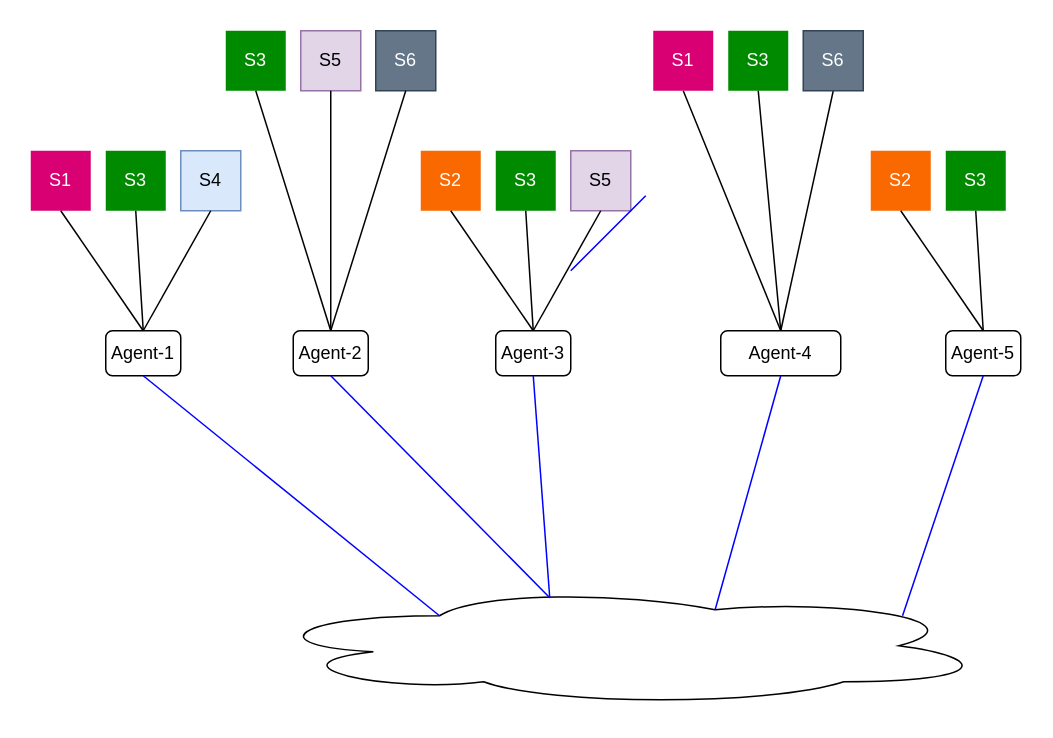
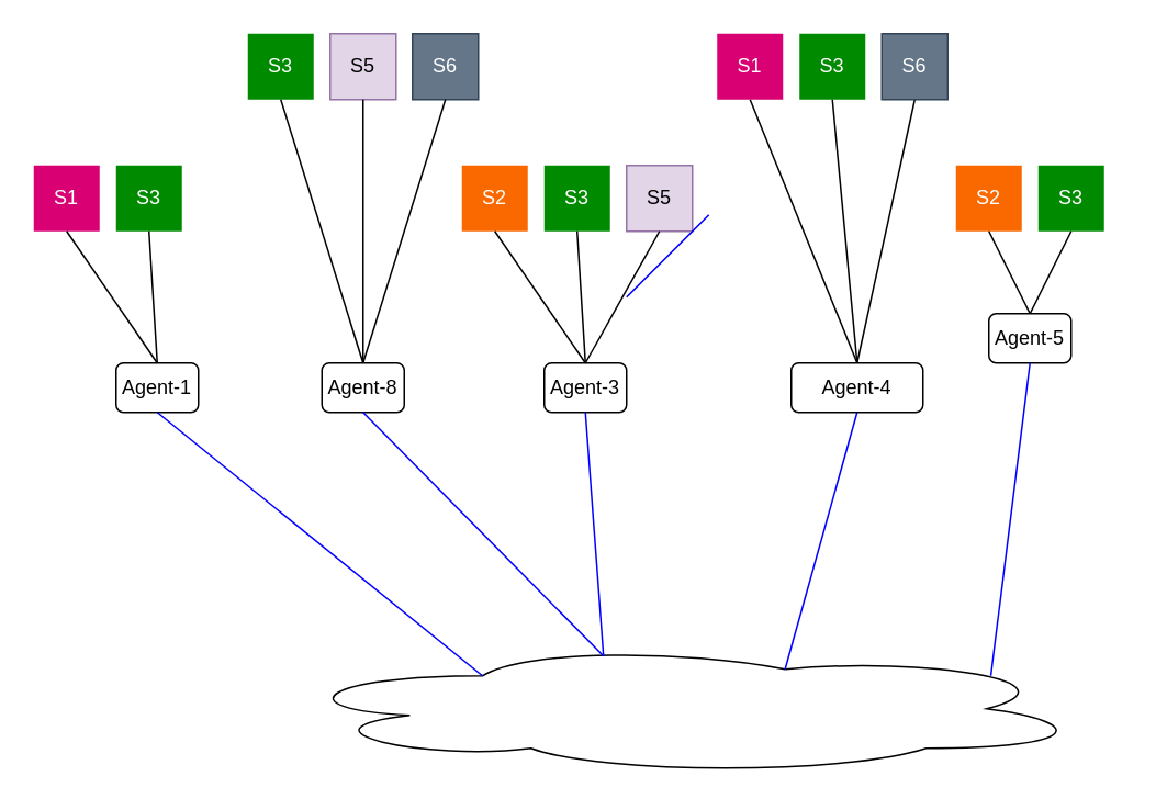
- <mxCell id="4" value="S4" style="rounded=0;whiteSpace=wrap;html=1;fillColor=#dae8fc;strokeColor=#6c8ebf;" parent="1" vertex="1"><mxGeometry x="120" y="100" width="40" height="40" as="geometry" /></mxCell>
- <mxCell id="12" value="" style="endArrow=none;html=1;entryX=0.5;entryY=1;entryDx=0;entryDy=0;exitX=0.5;exitY=0;exitDx=0;exitDy=0;" parent="1" source="8" target="4" edge="1"><mxGeometry width="50" height="50" relative="1" as="geometry"><mxPoint x="150" y="190" as="sourcePoint" /><mxPoint x="200" y="140" as="targetPoint" /></mxGeometry></mxCell>
- <mxCell id="9" value="Agent-2" style="rounded=1;whiteSpace=wrap;html=1;" parent="1" vertex="1"><mxGeometry x="195" y="220" width="50" height="30" as="geometry" /></mxCell>
+ <mxCell id="9" value="Agent-8" style="rounded=1;whiteSpace=wrap;html=1;" parent="1" vertex="1"><mxGeometry x="195" y="220" width="50" height="30" as="geometry" /></mxCell>
- <mxCell id="32" value="Agent-5" style="rounded=1;whiteSpace=wrap;html=1;" parent="1" vertex="1"><mxGeometry x="630" y="220" width="50" height="30" as="geometry" /></mxCell>
+ <mxCell id="32" value="Agent-5" style="rounded=1;whiteSpace=wrap;html=1;" parent="1" vertex="1"><mxGeometry x="600" y="190" width="50" height="30" as="geometry" /></mxCell>
